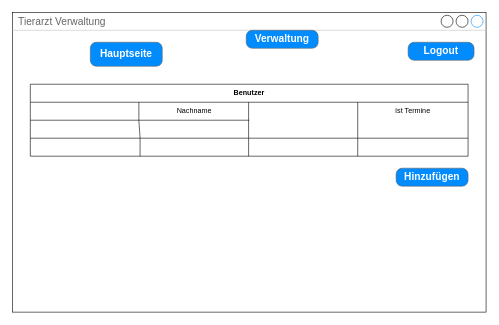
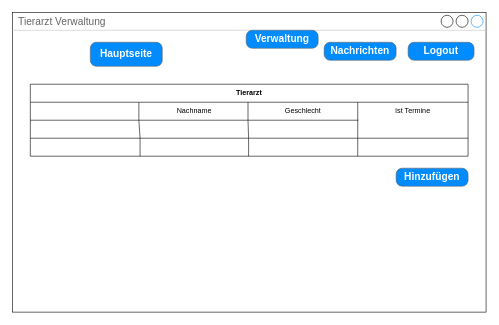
+ <mxCell id="4" value="Nachrichten" style="strokeWidth=1;shadow=0;dashed=0;align=center;html=1;shape=mxgraph.mockup.buttons.button;strokeColor=#666666;fontColor=#ffffff;mainText=;buttonStyle=round;fontSize=17;fontStyle=1;fillColor=#008cff;whiteSpace=wrap;" vertex="1" parent="1"><mxGeometry x="540" y="70" width="120" height="30" as="geometry" /></mxCell>
- <mxCell id="7" value="Benutzer" style="shape=table;html=1;whiteSpace=wrap;startSize=30;container=1;collapsible=0;childLayout=tableLayout;fontStyle=1;align=center;" vertex="1" parent="1"><mxGeometry x="50" y="140" width="730" height="120" as="geometry" /></mxCell>
+ <mxCell id="7" value="Tierarzt" style="shape=table;html=1;whiteSpace=wrap;startSize=30;container=1;collapsible=0;childLayout=tableLayout;fontStyle=1;align=center;" vertex="1" parent="1"><mxGeometry x="50" y="140" width="730" height="120" as="geometry" /></mxCell>
+ <mxCell id="10" value="Geschlecht" style="shape=partialRectangle;html=1;whiteSpace=wrap;connectable=0;fillColor=none;top=0;left=0;bottom=0;right=0;overflow=hidden;" vertex="1" parent="8"><mxGeometry x="364" width="182" height="30" as="geometry" /></mxCell>
